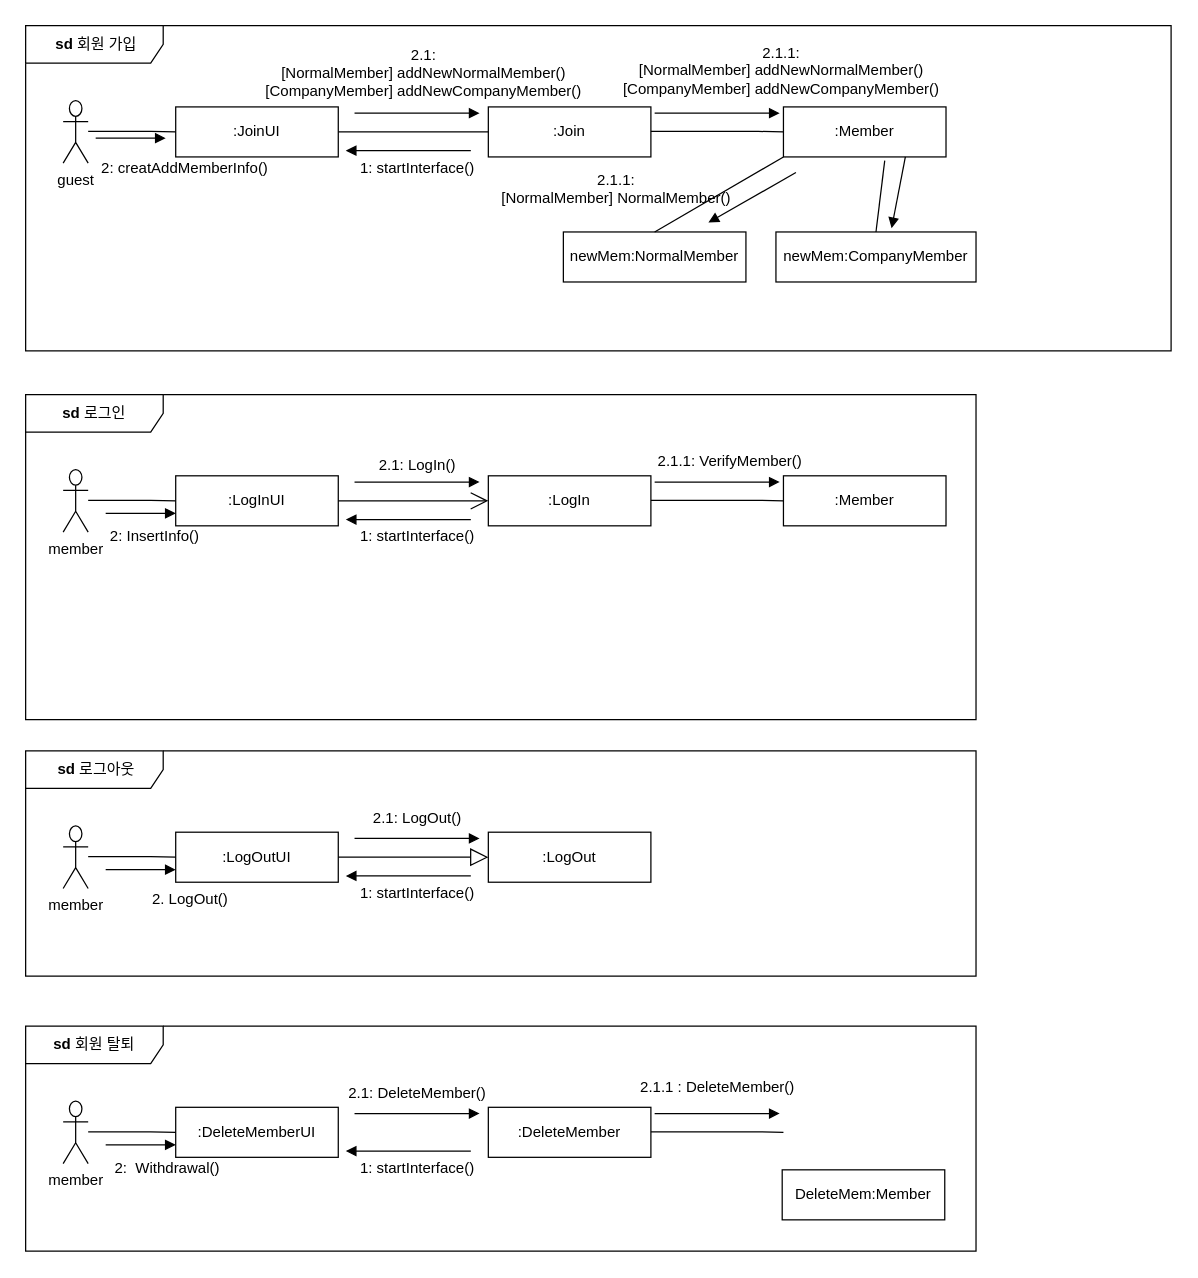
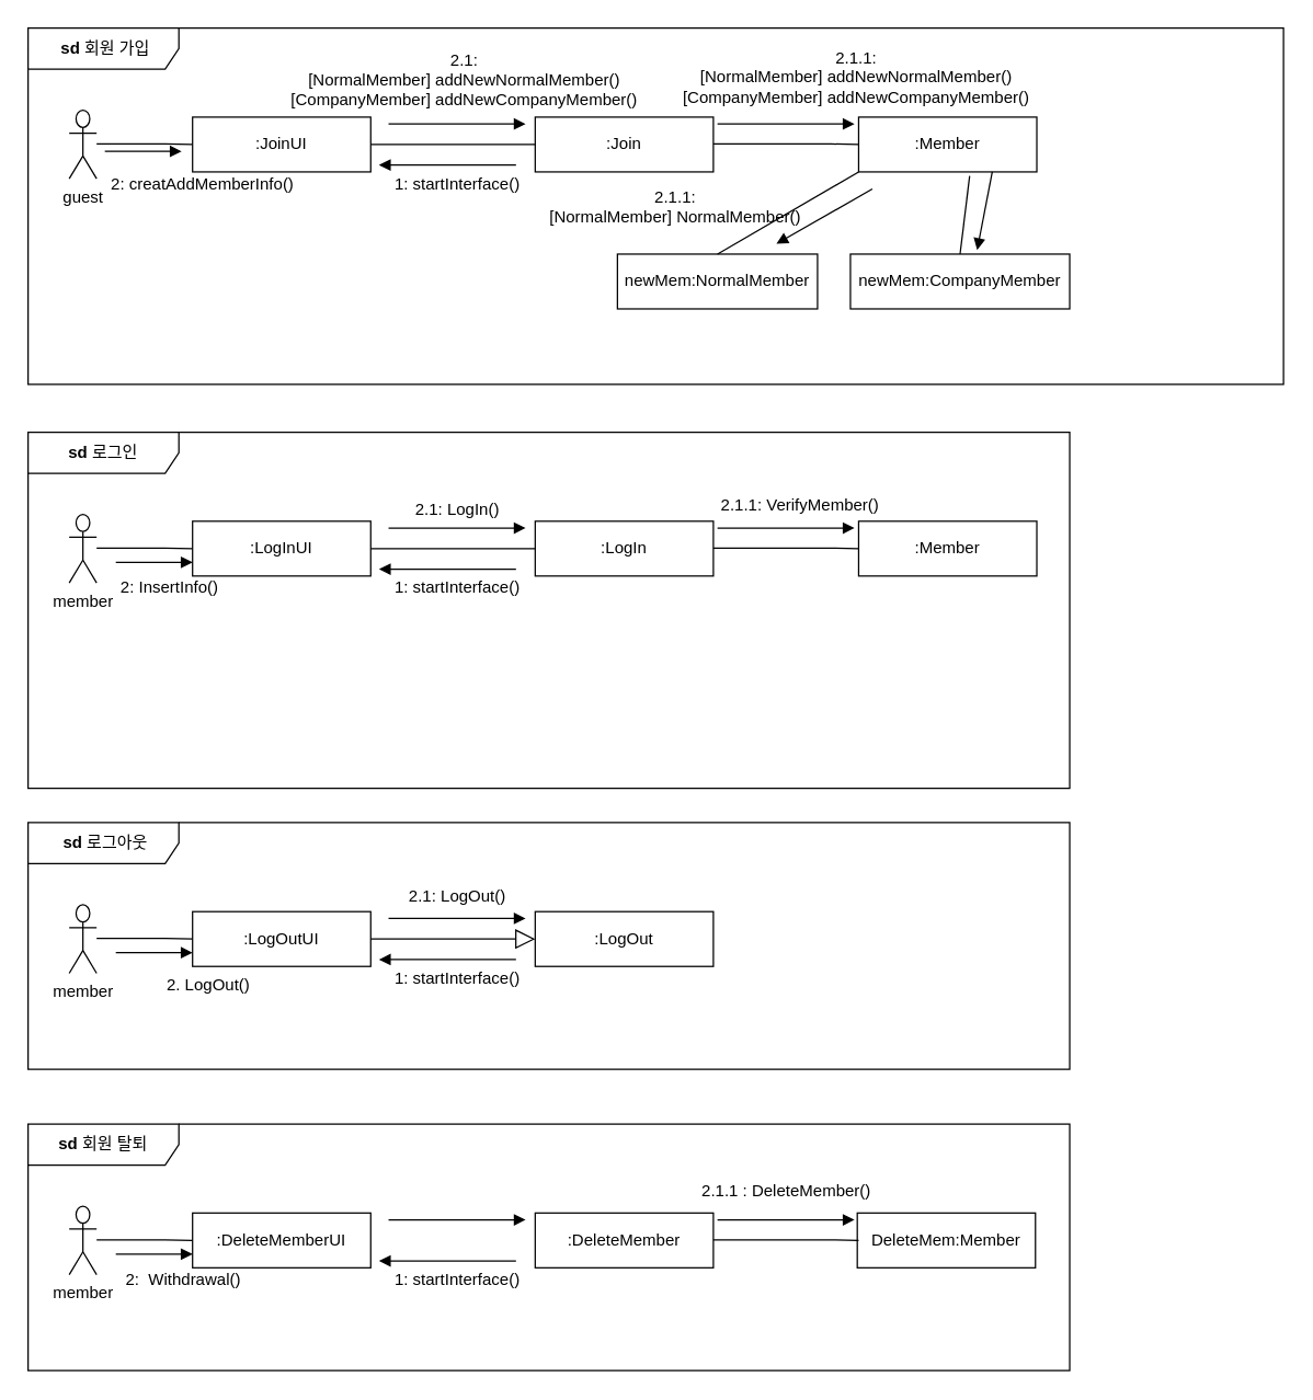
- <mxCell id="30" value="" style="endArrow=open;html=1;endSize=12;startArrow=none;startSize=14;startFill=0;edgeStyle=orthogonalEdgeStyle;align=center;verticalAlign=bottom;endFill=0;rounded=0;exitX=1;exitY=0.5;exitDx=0;exitDy=0;entryX=0;entryY=0.5;entryDx=0;entryDy=0;" parent="25" source="27" target="29" edge="1"><mxGeometry y="3" relative="1" as="geometry"><mxPoint x="330" y="110" as="sourcePoint" /><mxPoint x="490" y="110" as="targetPoint" /></mxGeometry></mxCell>
+ <mxCell id="30" value="" style="endArrow=none;html=1;endSize=12;startArrow=none;startSize=14;startFill=0;edgeStyle=orthogonalEdgeStyle;align=center;verticalAlign=bottom;endFill=0;rounded=0;exitX=1;exitY=0.5;exitDx=0;exitDy=0;entryX=0;entryY=0.5;entryDx=0;entryDy=0;" parent="25" source="27" target="29" edge="1"><mxGeometry y="3" relative="1" as="geometry"><mxPoint x="330" y="110" as="sourcePoint" /><mxPoint x="490" y="110" as="targetPoint" /></mxGeometry></mxCell>
- <mxCell id="60" value="2.1: DeleteMember()" style="text;html=1;align=center;" parent="53" vertex="1"><mxGeometry x="236" y="40" width="154" height="25" as="geometry" /></mxCell>
- <mxCell id="62" value="DeleteMem:Member" style="html=1;align=center;verticalAlign=middle;dashed=0;whiteSpace=wrap;" parent="53" vertex="1"><mxGeometry x="605" y="115" width="130" height="40" as="geometry" /></mxCell>
+ <mxCell id="62" value="DeleteMem:Member" style="html=1;align=center;verticalAlign=middle;dashed=0;whiteSpace=wrap;" parent="53" vertex="1"><mxGeometry x="605" y="65" width="130" height="40" as="geometry" /></mxCell>
